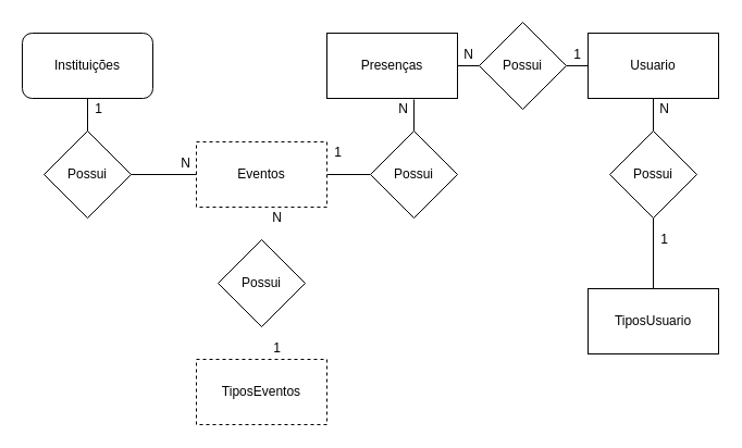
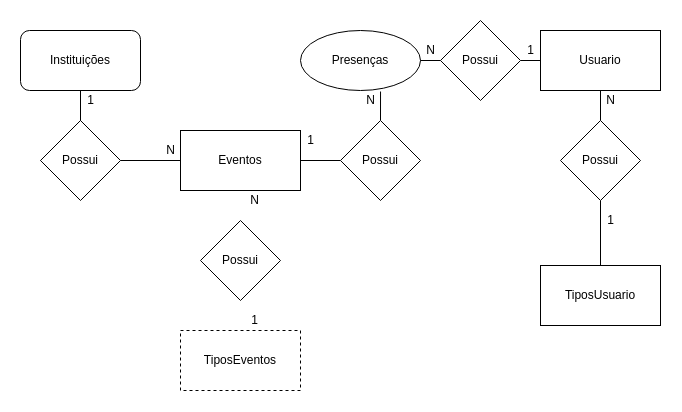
- <mxCell id="9" value="Presenças" style="rounded=0;whiteSpace=wrap;html=1;" vertex="1" parent="1"><mxGeometry x="300" y="30" width="120" height="60" as="geometry" /></mxCell>
+ <mxCell id="9" value="Presenças" style="ellipse;whiteSpace=wrap;html=1;" vertex="1" parent="1"><mxGeometry x="300" y="30" width="120" height="60" as="geometry" /></mxCell>
- <mxCell id="4" value="Eventos" style="rounded=0;whiteSpace=wrap;html=1;dashed=1;" vertex="1" parent="1"><mxGeometry x="180" y="130" width="120" height="60" as="geometry" /></mxCell>
+ <mxCell id="4" value="Eventos" style="rounded=0;whiteSpace=wrap;html=1;" vertex="1" parent="1"><mxGeometry x="180" y="130" width="120" height="60" as="geometry" /></mxCell>
